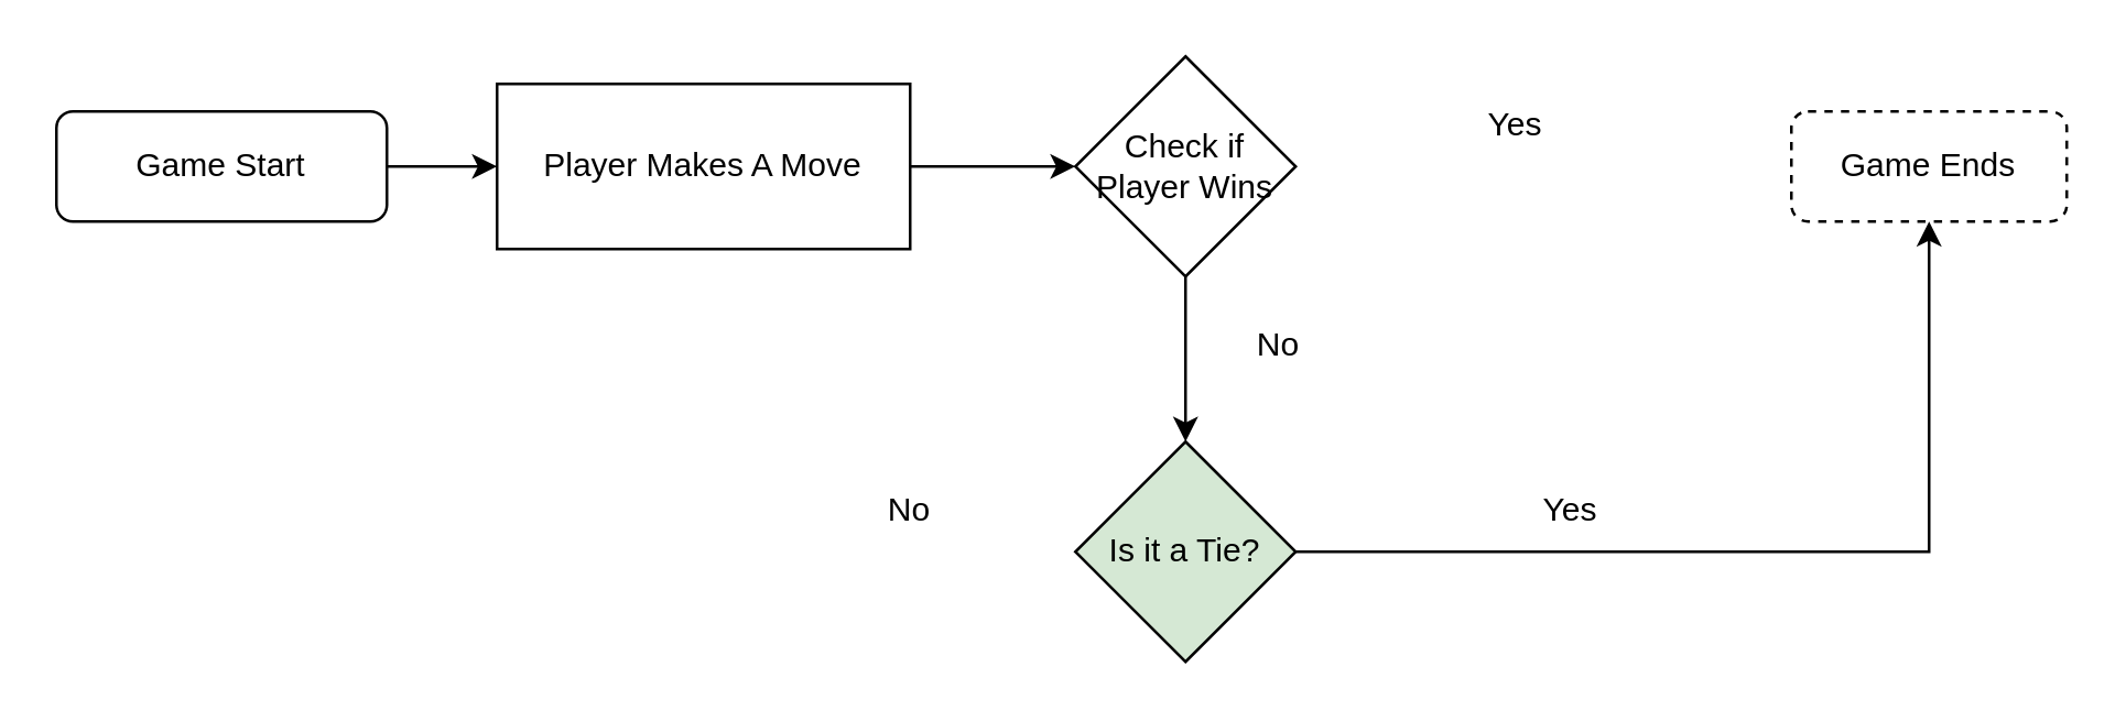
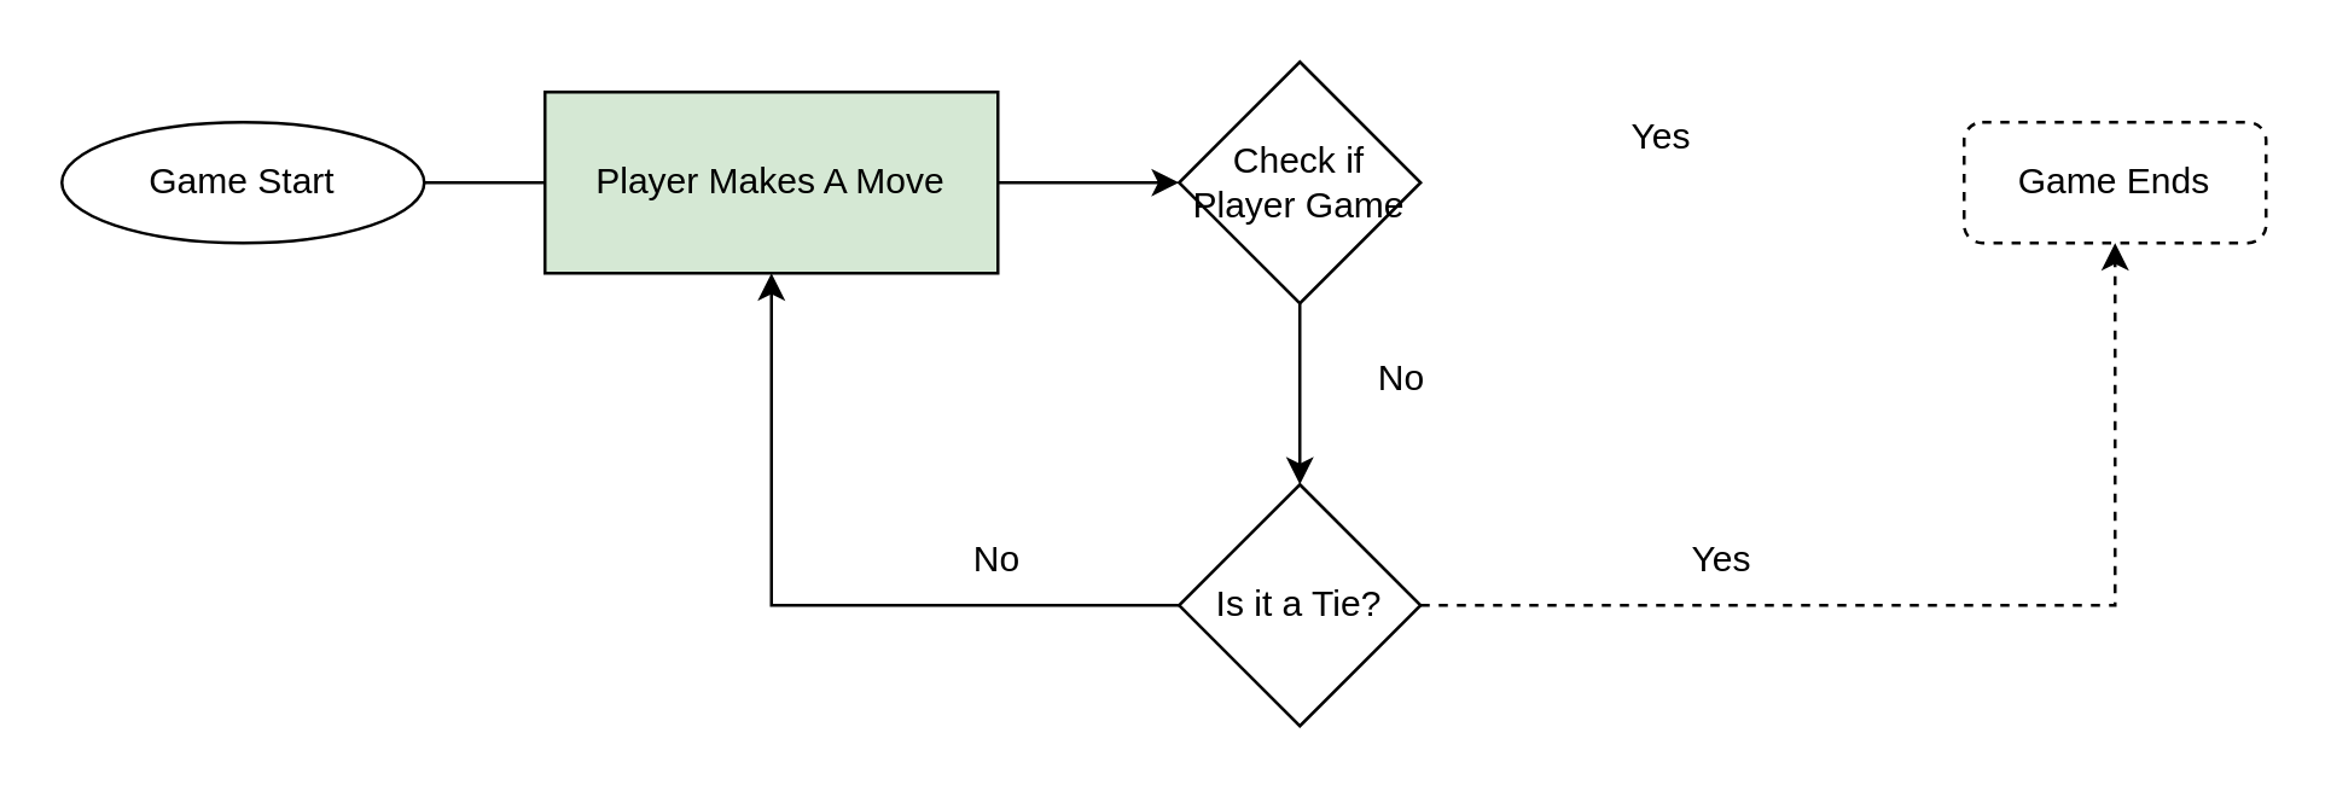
- <mxCell id="3" value="Game Start" style="rounded=1;whiteSpace=wrap;html=1;fontSize=12;glass=0;strokeWidth=1;shadow=0;" parent="1" vertex="1"><mxGeometry y="40" width="120" height="40" as="geometry" x="20" /></mxCell>
+ <mxCell id="3" value="Game Start" style="ellipse;whiteSpace=wrap;html=1;fontSize=12;glass=0;strokeWidth=1;shadow=0;" parent="1" vertex="1"><mxGeometry y="40" width="120" height="40" as="geometry" x="20" /></mxCell>
- <mxCell id="2" value="" style="edgeStyle=orthogonalEdgeStyle;rounded=0;orthogonalLoop=1;jettySize=auto;html=1;" edge="1" parent="1" source="3" target="5"><mxGeometry relative="1" as="geometry" /></mxCell>
+ <mxCell id="2" value="" style="edgeStyle=orthogonalEdgeStyle;rounded=0;orthogonalLoop=1;jettySize=auto;html=1;endArrow=none;" edge="1" parent="1" source="3" target="5"><mxGeometry relative="1" as="geometry" /></mxCell>
- <mxCell id="5" value="Player Makes A Move" style="rounded=0;whiteSpace=wrap;html=1;" vertex="1" parent="1"><mxGeometry x="180" y="30" width="150" height="60" as="geometry" /></mxCell>
+ <mxCell id="5" value="Player Makes A Move" style="rounded=0;whiteSpace=wrap;html=1;fillColor=#d5e8d4;" vertex="1" parent="1"><mxGeometry x="180" y="30" width="150" height="60" as="geometry" /></mxCell>
- <mxCell id="6" value="Check if Player Wins" style="rhombus;whiteSpace=wrap;html=1;" vertex="1" parent="1"><mxGeometry x="390" y="20" width="80" height="80" as="geometry" /></mxCell>
+ <mxCell id="6" value="Check if Player Game" style="rhombus;whiteSpace=wrap;html=1;" vertex="1" parent="1"><mxGeometry x="390" y="20" width="80" height="80" as="geometry" /></mxCell>
+ <mxCell id="14" value="" style="endArrow=classic;html=1;rounded=0;entryX=0.5;entryY=1;entryDx=0;entryDy=0;exitX=0;exitY=0.5;exitDx=0;exitDy=0;" edge="1" parent="1" source="10" target="5"><mxGeometry width="50" height="50" relative="1" as="geometry"><mxPoint x="530" y="200" as="sourcePoint" /><mxPoint x="580" y="150" as="targetPoint" /><Array as="points"><mxPoint x="255" y="200" /></Array></mxGeometry></mxCell>
- <mxCell id="10" value="Is it a Tie?" style="rhombus;whiteSpace=wrap;html=1;fillColor=#d5e8d4;" vertex="1" parent="1"><mxGeometry x="390" y="160" width="80" height="80" as="geometry" /></mxCell>
+ <mxCell id="10" value="Is it a Tie?" style="rhombus;whiteSpace=wrap;html=1;" vertex="1" parent="1"><mxGeometry x="390" y="160" width="80" height="80" as="geometry" /></mxCell>
- <mxCell id="11" value="" style="endArrow=classic;html=1;rounded=0;exitX=1;exitY=0.5;exitDx=0;exitDy=0;entryX=0.5;entryY=1;entryDx=0;entryDy=0;" edge="1" parent="1" source="10" target="7"><mxGeometry width="50" height="50" relative="1" as="geometry"><mxPoint x="530" y="200" as="sourcePoint" /><mxPoint x="580" y="150" as="targetPoint" /><Array as="points"><mxPoint x="700" y="200" /></Array></mxGeometry></mxCell>
+ <mxCell id="11" value="" style="endArrow=classic;html=1;rounded=0;exitX=1;exitY=0.5;exitDx=0;exitDy=0;entryX=0.5;entryY=1;entryDx=0;entryDy=0;dashed=1;" edge="1" parent="1" source="10" target="7"><mxGeometry width="50" height="50" relative="1" as="geometry"><mxPoint x="530" y="200" as="sourcePoint" /><mxPoint x="580" y="150" as="targetPoint" /><Array as="points"><mxPoint x="700" y="200" /></Array></mxGeometry></mxCell>
